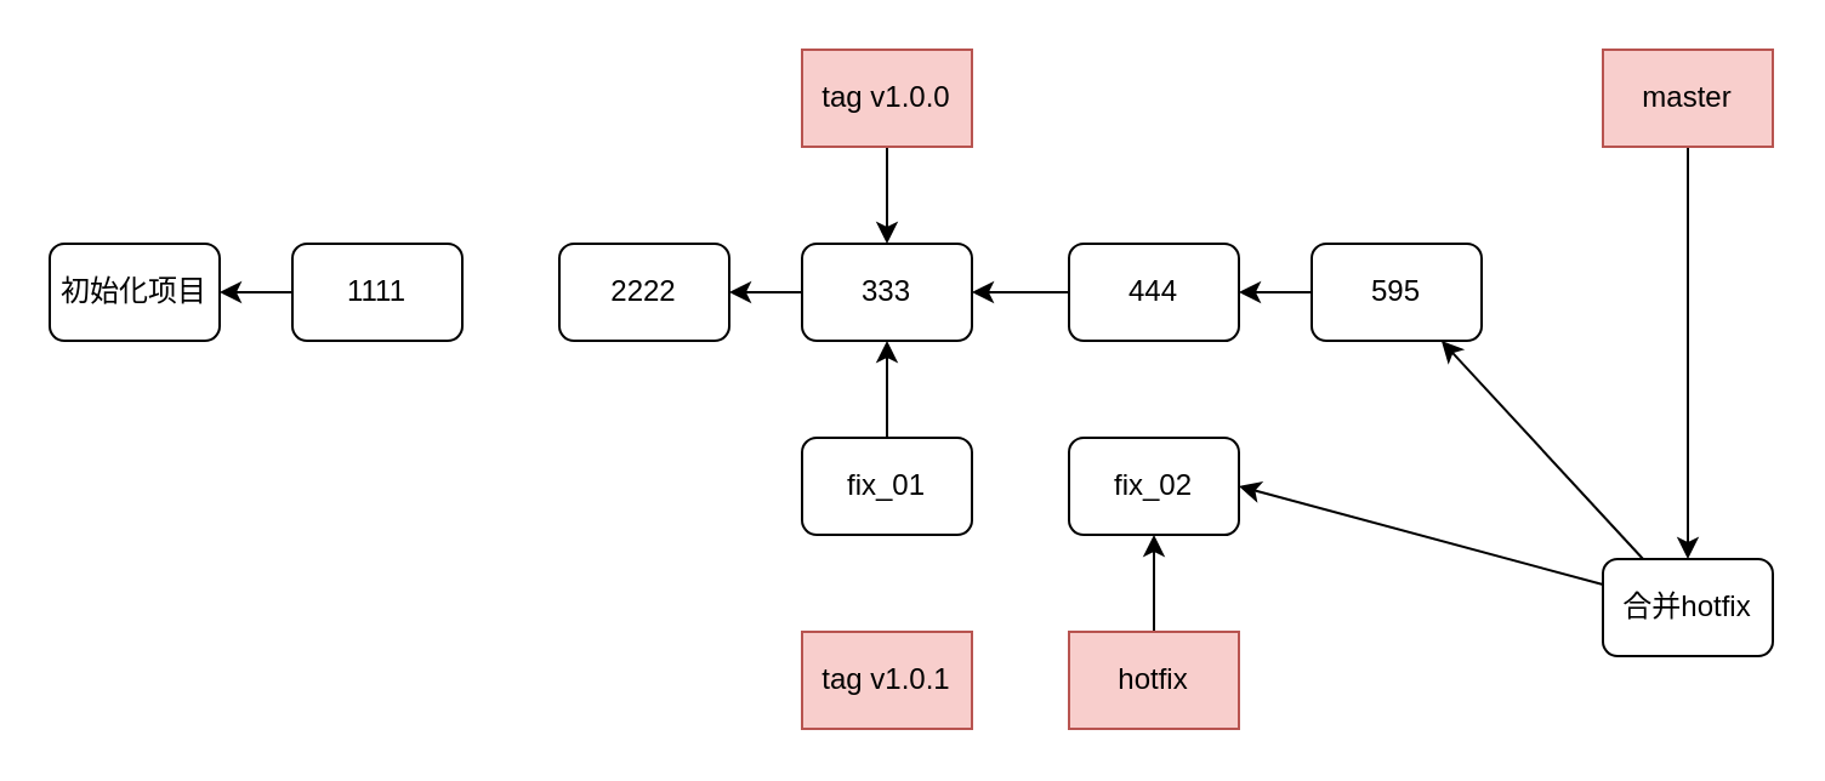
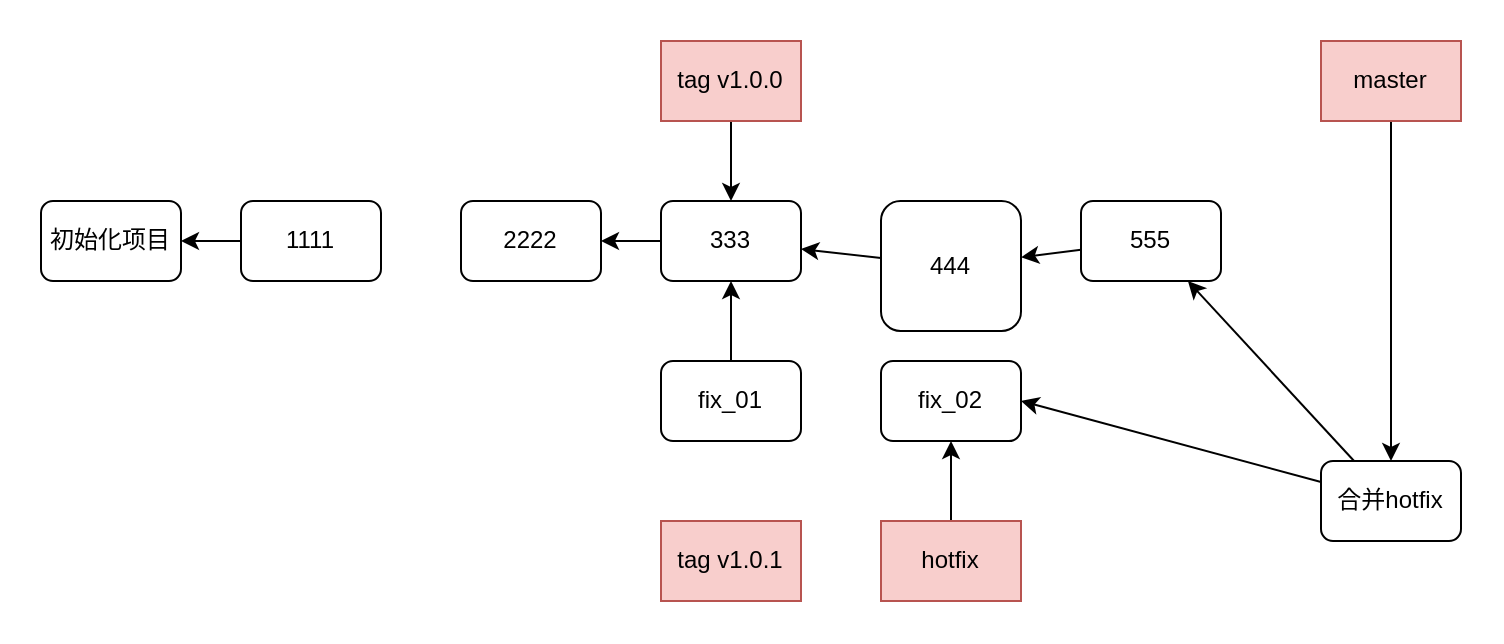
- <mxCell id="11" value="444" style="rounded=1;whiteSpace=wrap;html=1;" vertex="1" parent="1"><mxGeometry x="440" y="100" width="70" height="40" as="geometry" /></mxCell>
+ <mxCell id="11" value="444" style="rounded=1;whiteSpace=wrap;html=1;" vertex="1" parent="1"><mxGeometry x="440" y="100" width="70" height="65" as="geometry" /></mxCell>
- <mxCell id="13" value="595" style="rounded=1;whiteSpace=wrap;html=1;" vertex="1" parent="1"><mxGeometry x="540" y="100" width="70" height="40" as="geometry" /></mxCell>
+ <mxCell id="13" value="555" style="rounded=1;whiteSpace=wrap;html=1;" vertex="1" parent="1"><mxGeometry x="540" y="100" width="70" height="40" as="geometry" /></mxCell>
